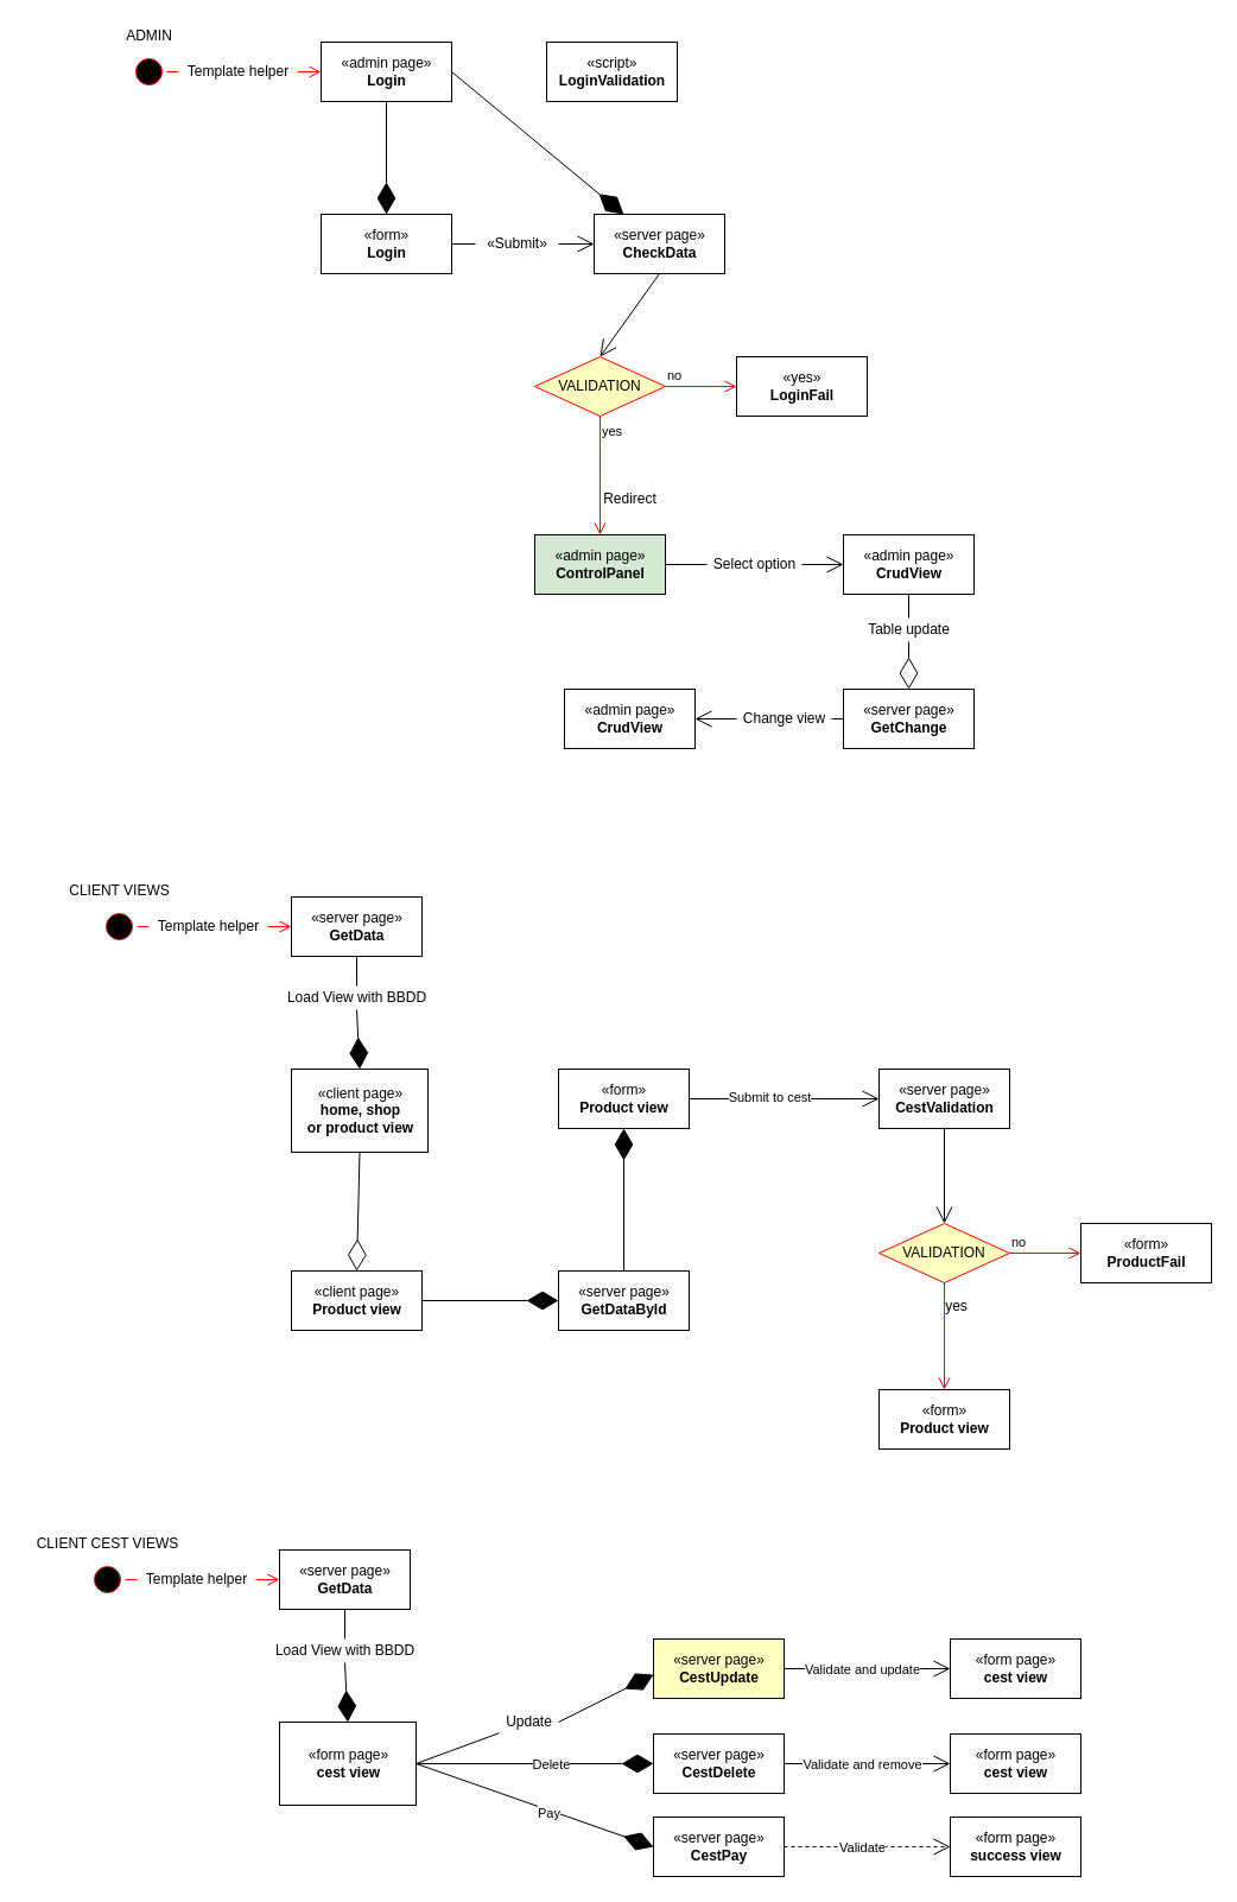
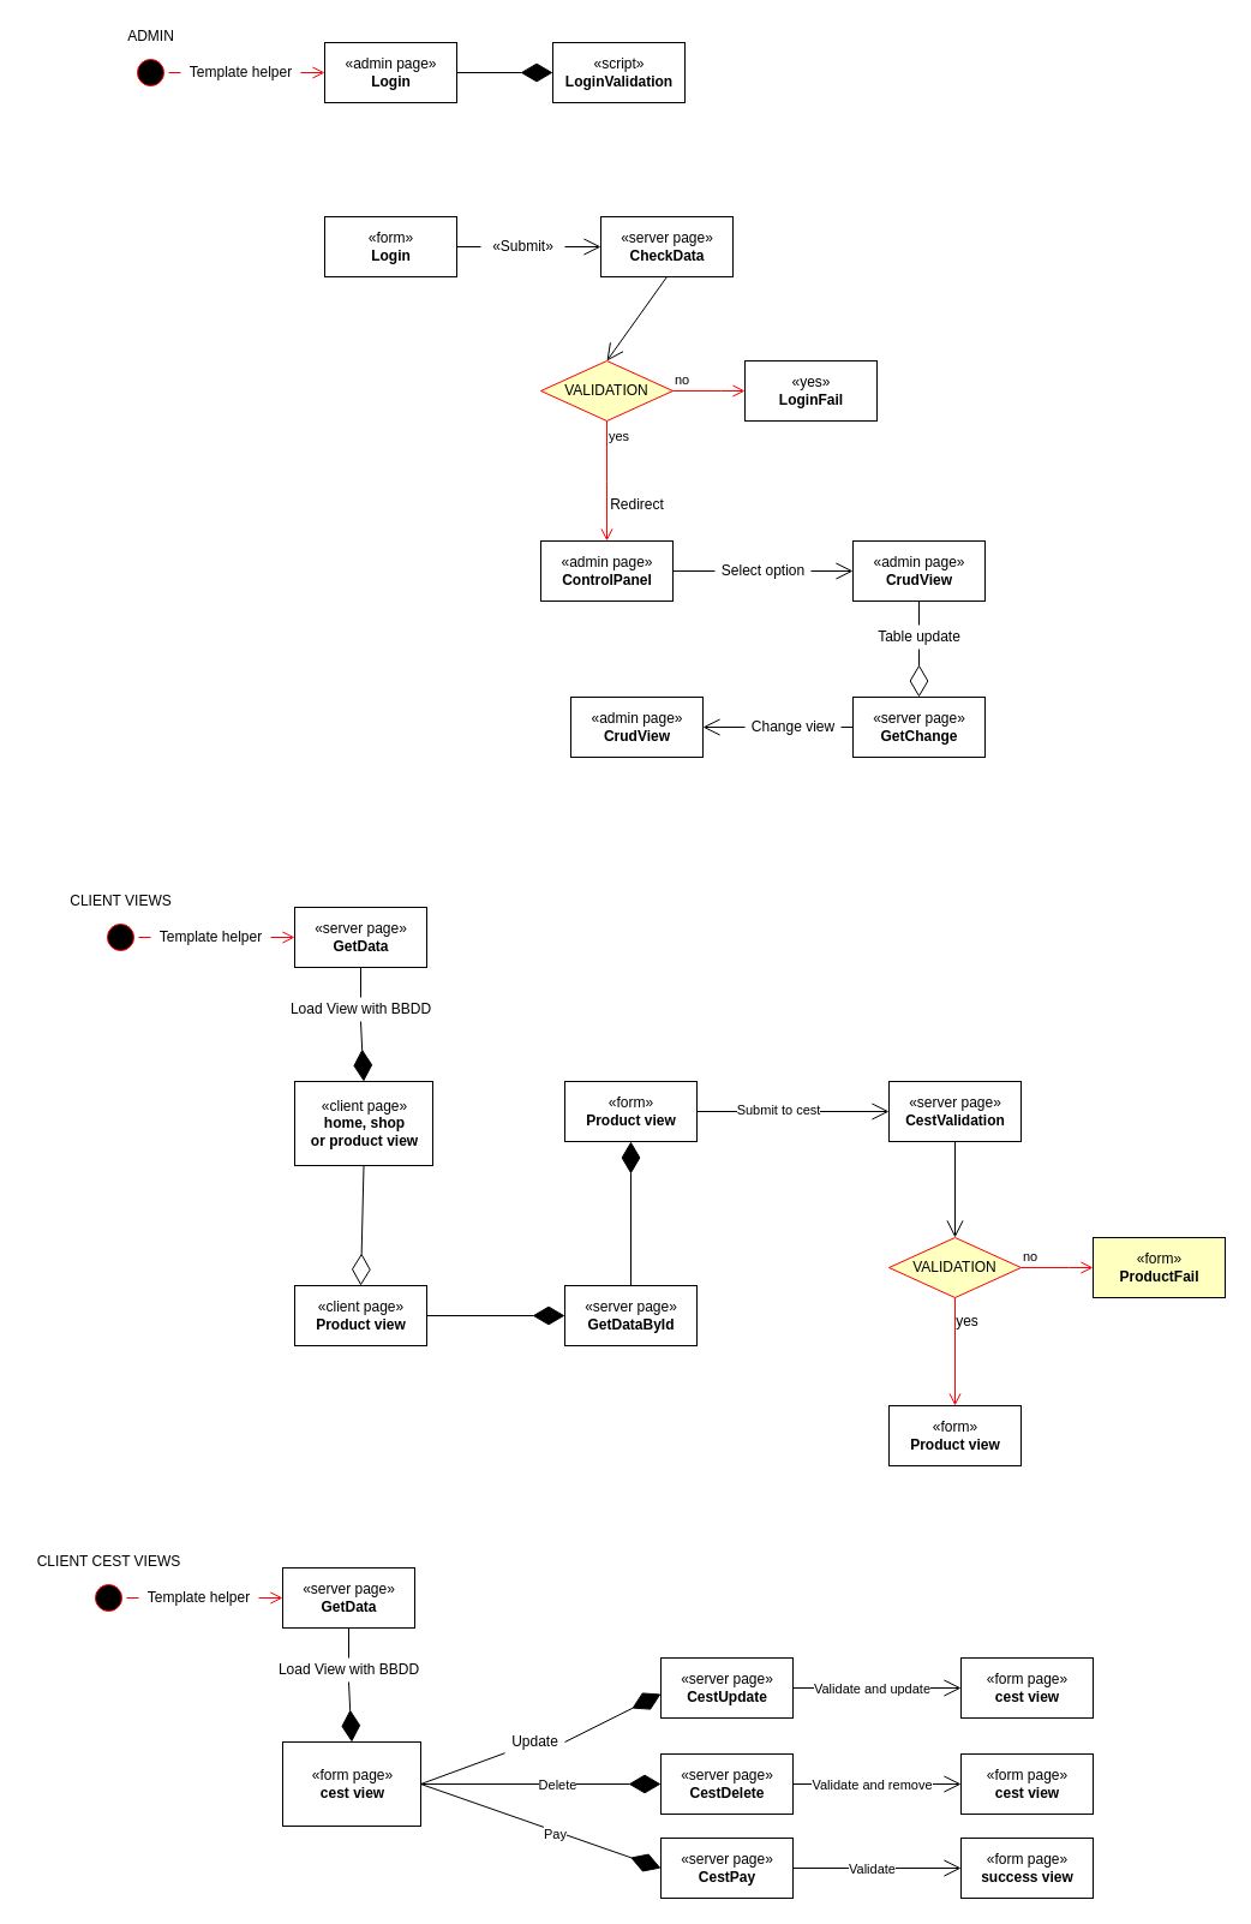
- <mxCell id="8" value="" style="endArrow=diamondThin;endFill=1;endSize=24;html=1;rounded=0;exitX=1;exitY=0.5;exitDx=0;exitDy=0;" edge="1" parent="1" source="5" target="11"><mxGeometry width="160" relative="1" as="geometry"><mxPoint x="330" y="59.5" as="sourcePoint" /><mxPoint x="490" y="59.5" as="targetPoint" /></mxGeometry></mxCell>
+ <mxCell id="8" value="" style="endArrow=diamondThin;endFill=1;endSize=24;html=1;rounded=0;exitX=1;exitY=0.5;exitDx=0;exitDy=0;entryX=0;entryY=0.5;entryDx=0;entryDy=0;" edge="1" parent="1" source="5" target="6"><mxGeometry width="160" relative="1" as="geometry"><mxPoint x="330" y="59.5" as="sourcePoint" /><mxPoint x="490" y="59.5" as="targetPoint" /></mxGeometry></mxCell>
- <mxCell id="9" value="" style="endArrow=diamondThin;endFill=1;endSize=24;html=1;rounded=0;exitX=0.5;exitY=1;exitDx=0;exitDy=0;entryX=0.5;entryY=0;entryDx=0;entryDy=0;" edge="1" parent="1" source="5" target="7"><mxGeometry width="160" relative="1" as="geometry"><mxPoint x="330" y="100" as="sourcePoint" /><mxPoint x="460" y="100" as="targetPoint" /></mxGeometry></mxCell>
- <mxCell id="18" value="«admin page»&lt;br&gt;&lt;b&gt;ControlPanel&lt;/b&gt;" style="html=1;fillColor=#d5e8d4;" vertex="1" parent="1"><mxGeometry x="450" y="450" width="110" height="50" as="geometry" /></mxCell>
+ <mxCell id="18" value="«admin page»&lt;br&gt;&lt;b&gt;ControlPanel&lt;/b&gt;" style="html=1;" vertex="1" parent="1"><mxGeometry x="450" y="450" width="110" height="50" as="geometry" /></mxCell>
- <mxCell id="57" value="«form»&lt;br&gt;&lt;b&gt;ProductFail&lt;/b&gt;" style="html=1;" vertex="1" parent="1"><mxGeometry x="910" y="1030" width="110" height="50" as="geometry" /></mxCell>
+ <mxCell id="57" value="«form»&lt;br&gt;&lt;b&gt;ProductFail&lt;/b&gt;" style="html=1;fillColor=#ffffc0;" vertex="1" parent="1"><mxGeometry x="910" y="1030" width="110" height="50" as="geometry" /></mxCell>
- <mxCell id="78" value="«server page»&lt;br&gt;&lt;b&gt;CestUpdate&lt;/b&gt;" style="html=1;fillColor=#ffffc0;" vertex="1" parent="1"><mxGeometry x="550" y="1380" width="110" height="50" as="geometry" /></mxCell>
+ <mxCell id="78" value="«server page»&lt;br&gt;&lt;b&gt;CestUpdate&lt;/b&gt;" style="html=1;" vertex="1" parent="1"><mxGeometry x="550" y="1380" width="110" height="50" as="geometry" /></mxCell>
- <mxCell id="87" value="" style="endArrow=open;endFill=1;endSize=12;html=1;rounded=0;exitX=1;exitY=0.5;exitDx=0;exitDy=0;entryX=0;entryY=0.5;entryDx=0;entryDy=0;dashed=1;" edge="1" parent="1" source="86" target="89"><mxGeometry width="160" relative="1" as="geometry"><mxPoint x="780" y="1505" as="sourcePoint" /><mxPoint x="840" y="1555" as="targetPoint" /></mxGeometry></mxCell>
+ <mxCell id="87" value="" style="endArrow=open;endFill=1;endSize=12;html=1;rounded=0;exitX=1;exitY=0.5;exitDx=0;exitDy=0;entryX=0;entryY=0.5;entryDx=0;entryDy=0;" edge="1" parent="1" source="86" target="89"><mxGeometry width="160" relative="1" as="geometry"><mxPoint x="780" y="1505" as="sourcePoint" /><mxPoint x="840" y="1555" as="targetPoint" /></mxGeometry></mxCell>
